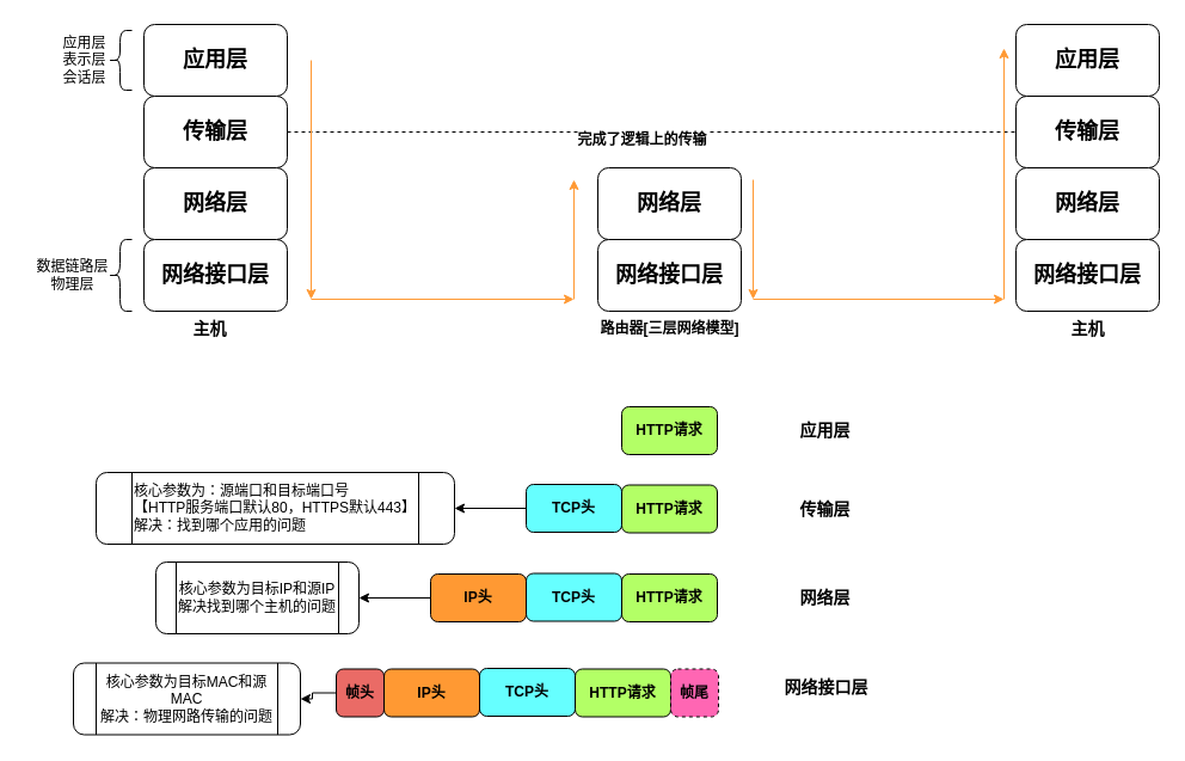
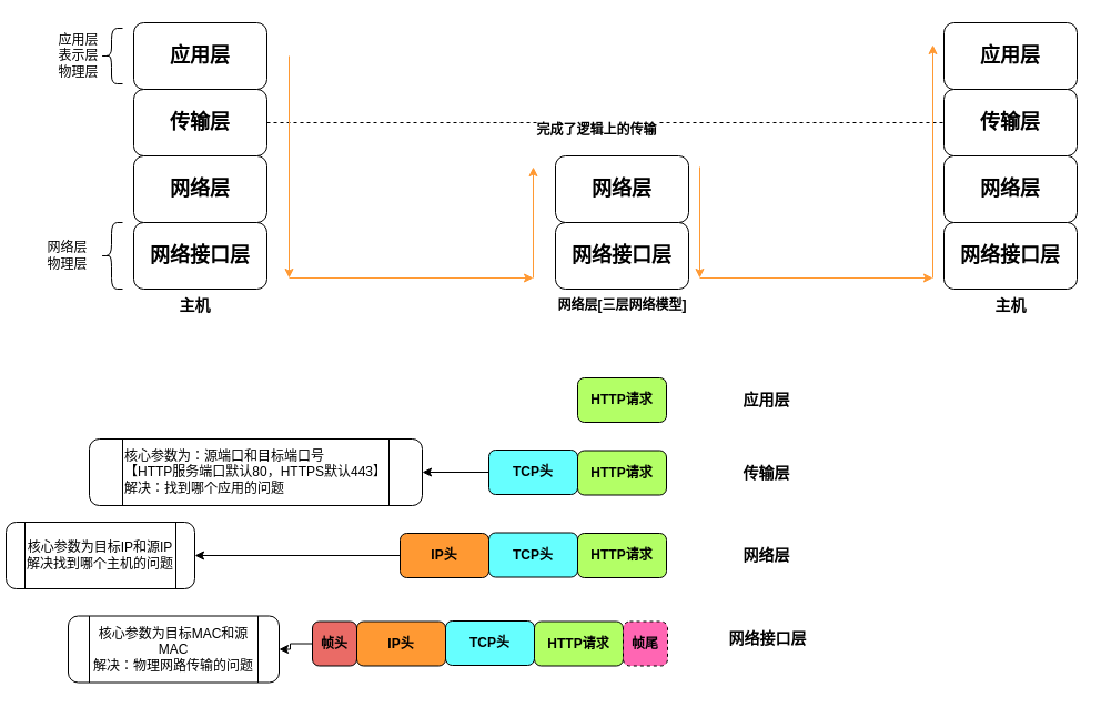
- <mxCell id="4" value="应用层&lt;br&gt;表示层&lt;br&gt;会话层" style="text;html=1;align=center;verticalAlign=middle;resizable=0;points=[];autosize=1;strokeColor=none;fillColor=none;" vertex="1" parent="2"><mxGeometry width="60" height="60" as="geometry" /></mxCell>
+ <mxCell id="4" value="应用层&lt;br&gt;表示层&lt;br&gt;物理层" style="text;html=1;align=center;verticalAlign=middle;resizable=0;points=[];autosize=1;strokeColor=none;fillColor=none;" vertex="1" parent="2"><mxGeometry width="60" height="60" as="geometry" /></mxCell>
- <mxCell id="7" value="数据链路层&lt;br&gt;物理层" style="text;html=1;align=center;verticalAlign=middle;resizable=0;points=[];autosize=1;strokeColor=none;fillColor=none;" vertex="1" parent="5"><mxGeometry y="10" width="80" height="40" as="geometry" /></mxCell>
+ <mxCell id="7" value="网络层&lt;br&gt;物理层" style="text;html=1;align=center;verticalAlign=middle;resizable=0;points=[];autosize=1;strokeColor=none;fillColor=none;" vertex="1" parent="5"><mxGeometry y="10" width="80" height="40" as="geometry" /></mxCell>
- <mxCell id="19" value="&lt;b&gt;路由器[三层网络模型]&lt;/b&gt;" style="text;html=1;align=center;verticalAlign=middle;resizable=0;points=[];autosize=1;strokeColor=none;fillColor=none;" vertex="1" parent="15"><mxGeometry y="120" width="140" height="30" as="geometry" /></mxCell>
+ <mxCell id="19" value="&lt;b&gt;网络层[三层网络模型]&lt;/b&gt;" style="text;html=1;align=center;verticalAlign=middle;resizable=0;points=[];autosize=1;strokeColor=none;fillColor=none;" vertex="1" parent="15"><mxGeometry y="120" width="140" height="30" as="geometry" /></mxCell>
- <mxCell id="55" value="核心参数为目标IP和源IP&lt;br&gt;解决找到哪个主机的问题" style="shape=process;whiteSpace=wrap;html=1;backgroundOutline=1;fillColor=#FFFFFF;rounded=1;" vertex="1" parent="1"><mxGeometry x="130" y="470" width="170" height="60" as="geometry" /></mxCell>
+ <mxCell id="55" value="核心参数为目标IP和源IP&lt;br&gt;解决找到哪个主机的问题" style="shape=process;whiteSpace=wrap;html=1;backgroundOutline=1;fillColor=#FFFFFF;rounded=1;" vertex="1" parent="1"><mxGeometry x="5" y="470" width="170" height="60" as="geometry" /></mxCell>
